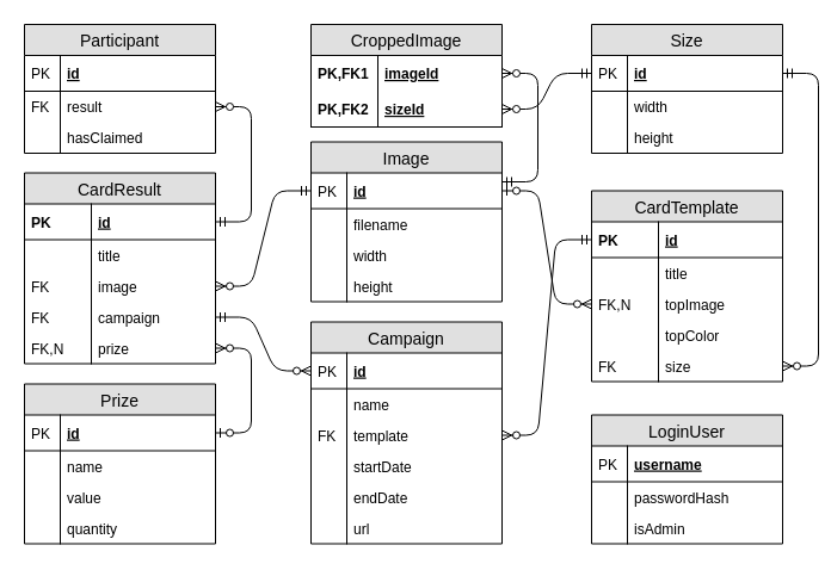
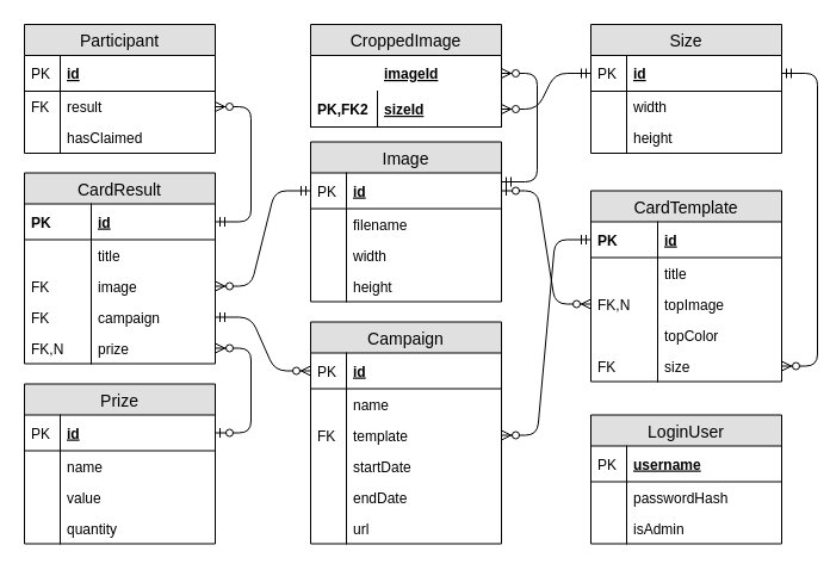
- <mxCell id="29" value="PK,FK1" style="shape=partialRectangle;fontStyle=1;top=0;left=0;bottom=0;fillColor=none;align=left;verticalAlign=middle;spacingLeft=4;spacingRight=4;overflow=hidden;rotatable=0;points=[];portConstraint=eastwest;part=1;fontSize=12;" parent="28" vertex="1" connectable="0"><mxGeometry width="56" height="30" as="geometry" /></mxCell>
